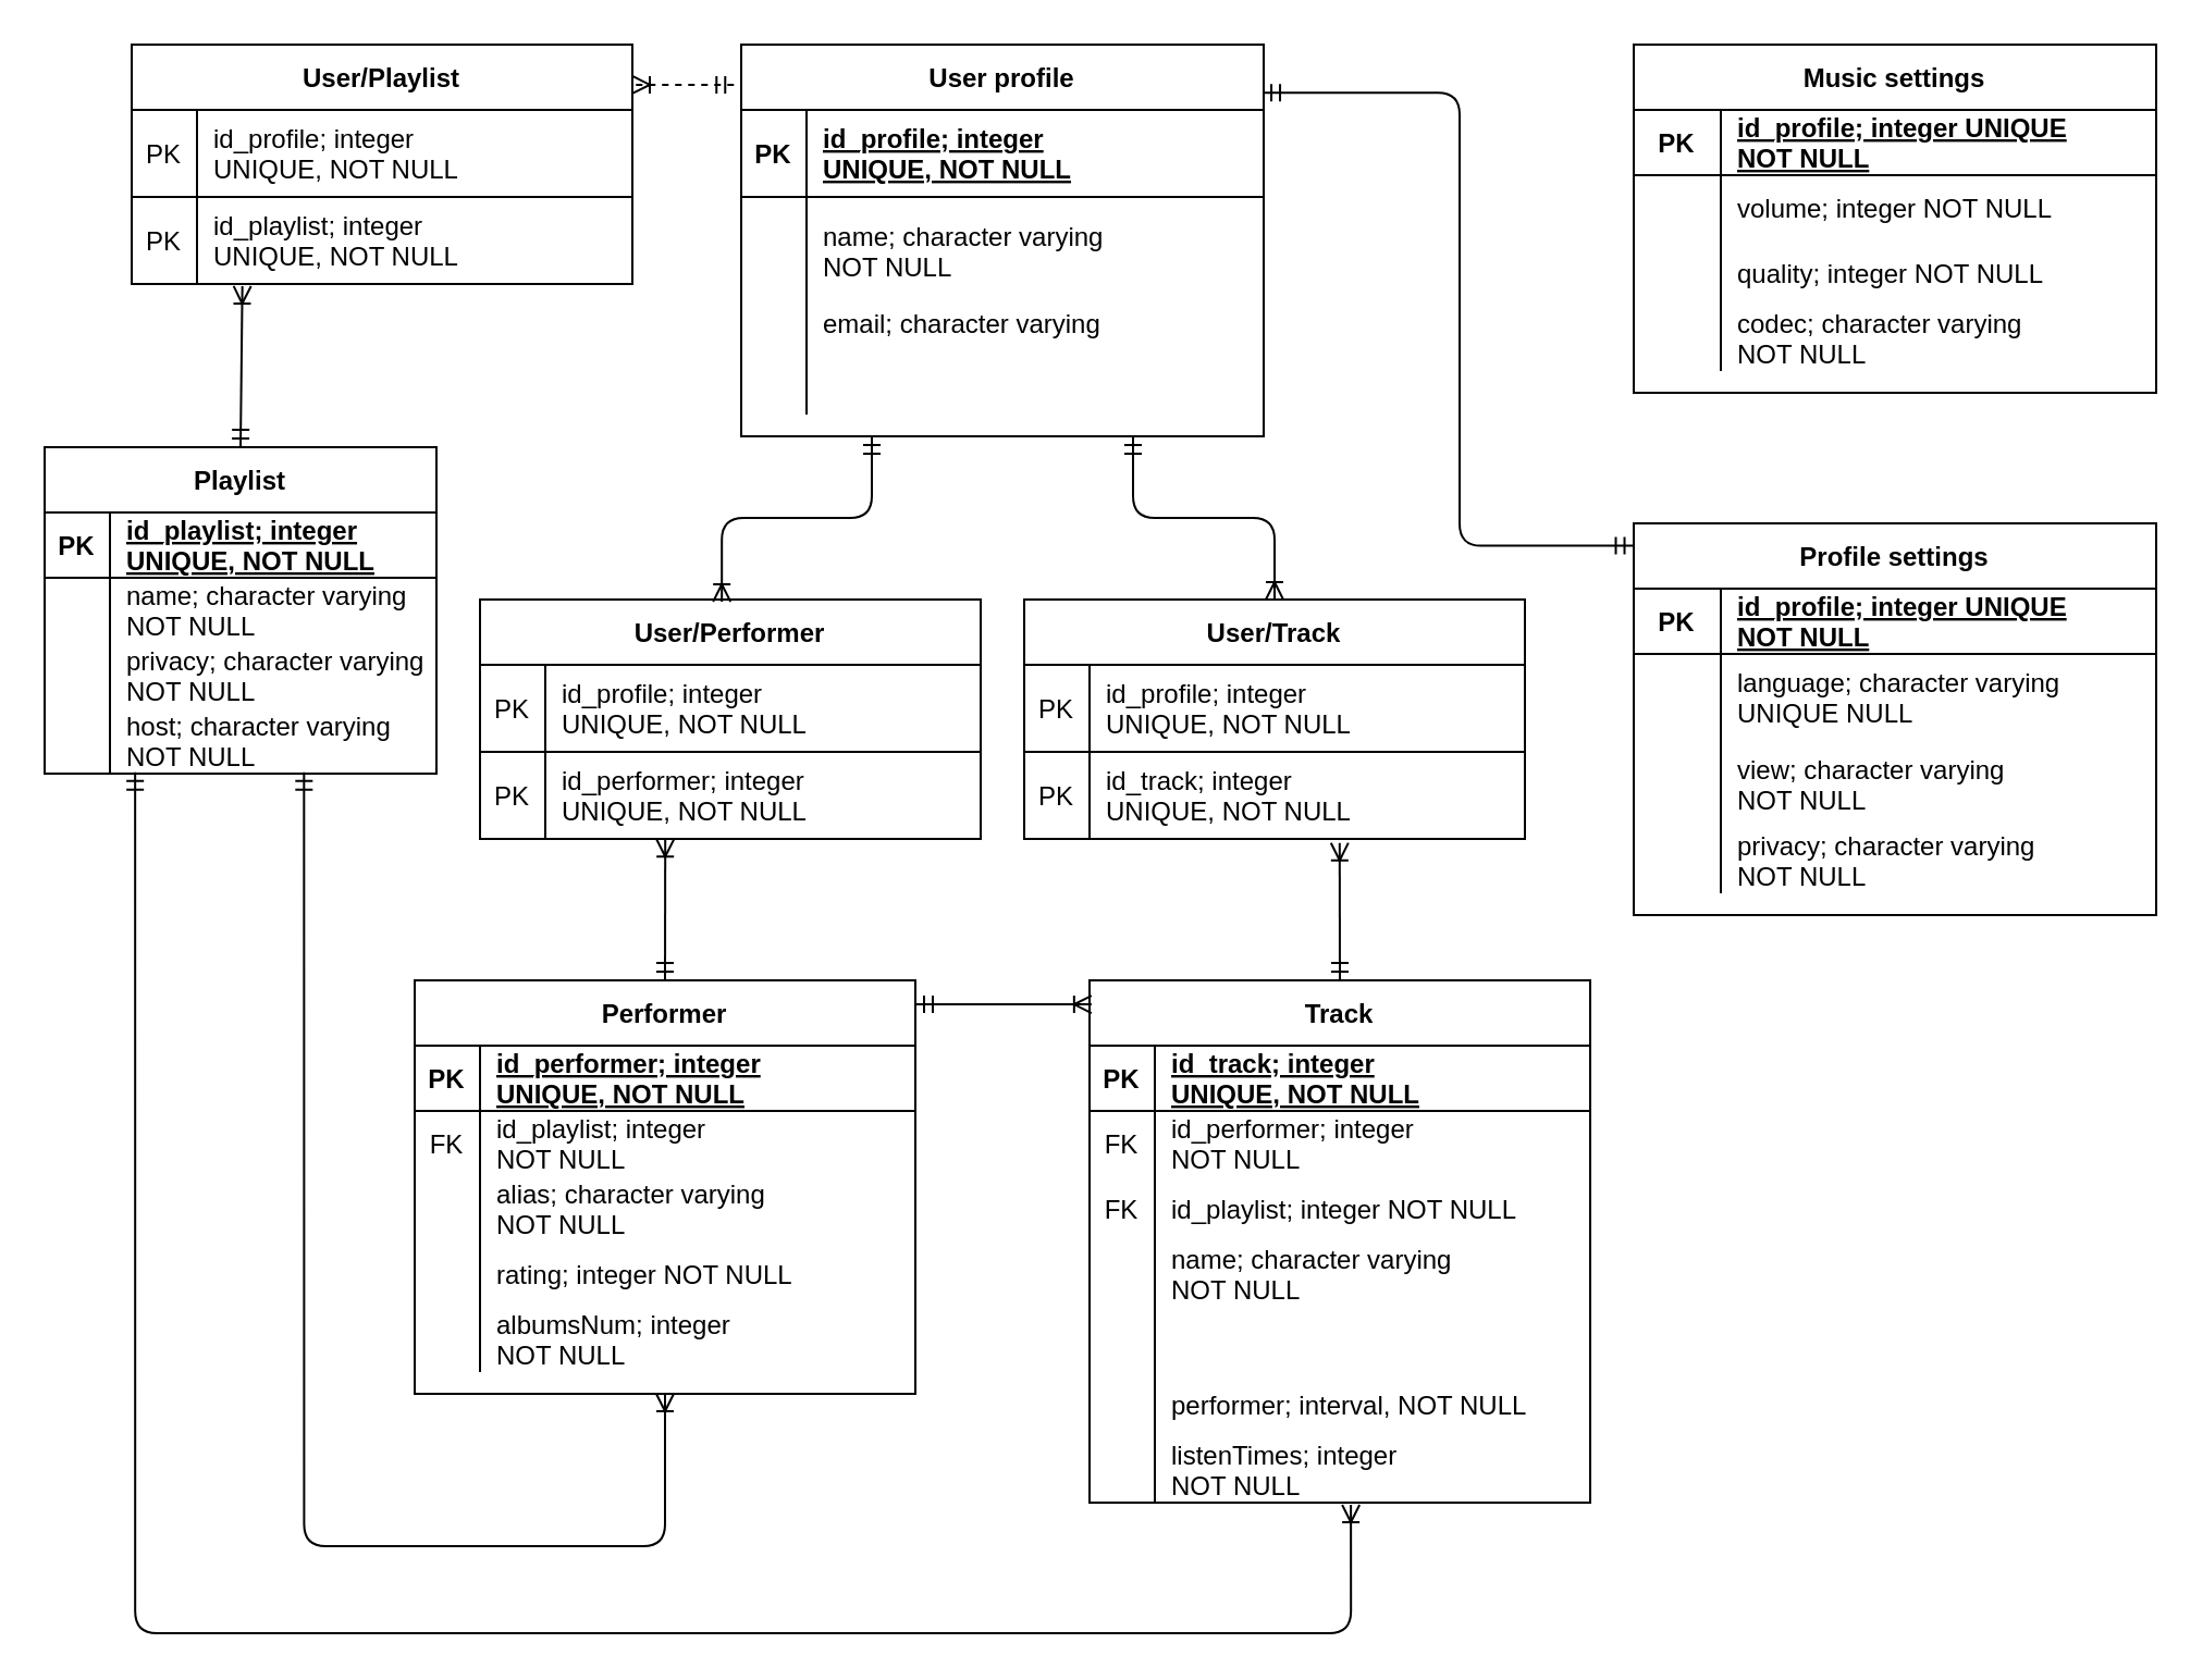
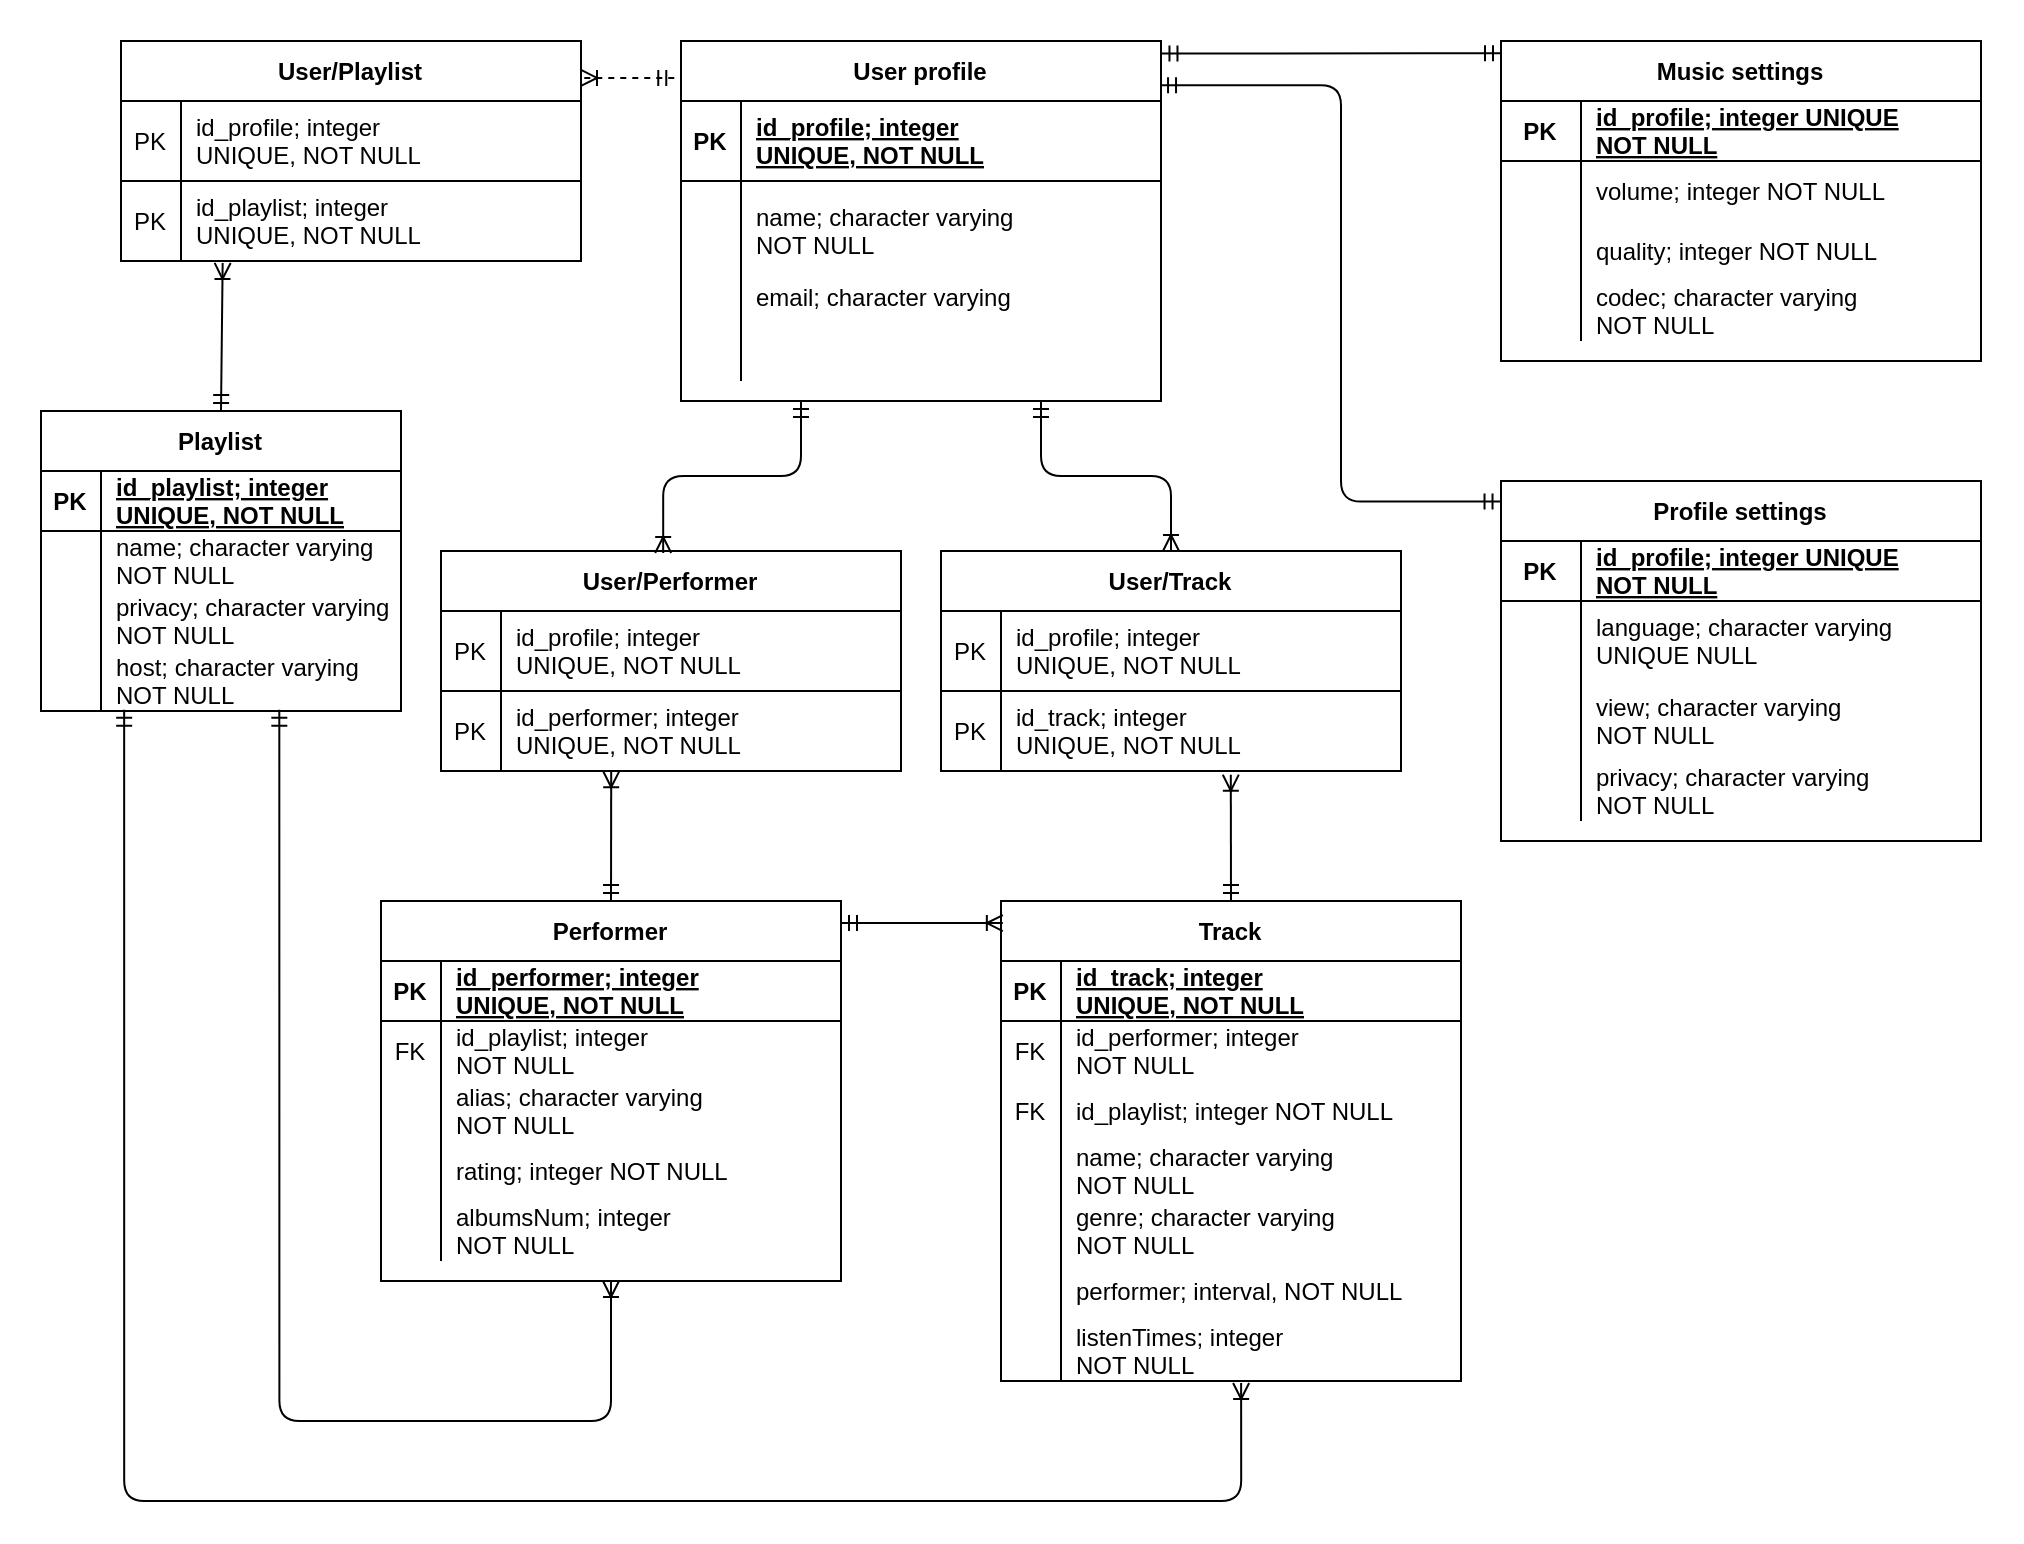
+ <mxCell id="41" value="" style="edgeStyle=entityRelationEdgeStyle;fontSize=12;html=1;endArrow=ERmandOne;startArrow=ERmandOne;rounded=1;exitX=1.001;exitY=0.035;exitDx=0;exitDy=0;exitPerimeter=0;entryX=0;entryY=0.038;entryDx=0;entryDy=0;entryPerimeter=0;" parent="1" source="2" target="15" edge="1"><mxGeometry width="100" height="100" relative="1" as="geometry"><mxPoint x="680" y="181" as="sourcePoint" /><mxPoint x="750" y="25" as="targetPoint" /></mxGeometry></mxCell>
+ <mxCell id="71" value="genre; character varying&#10;NOT NULL" style="shape=partialRectangle;connectable=0;fillColor=none;top=0;left=0;bottom=0;right=0;align=left;spacingLeft=6;overflow=hidden;" parent="69" vertex="1"><mxGeometry x="30" width="200" height="30" as="geometry"><mxRectangle width="200" height="30" as="alternateBounds" /></mxGeometry></mxCell>
